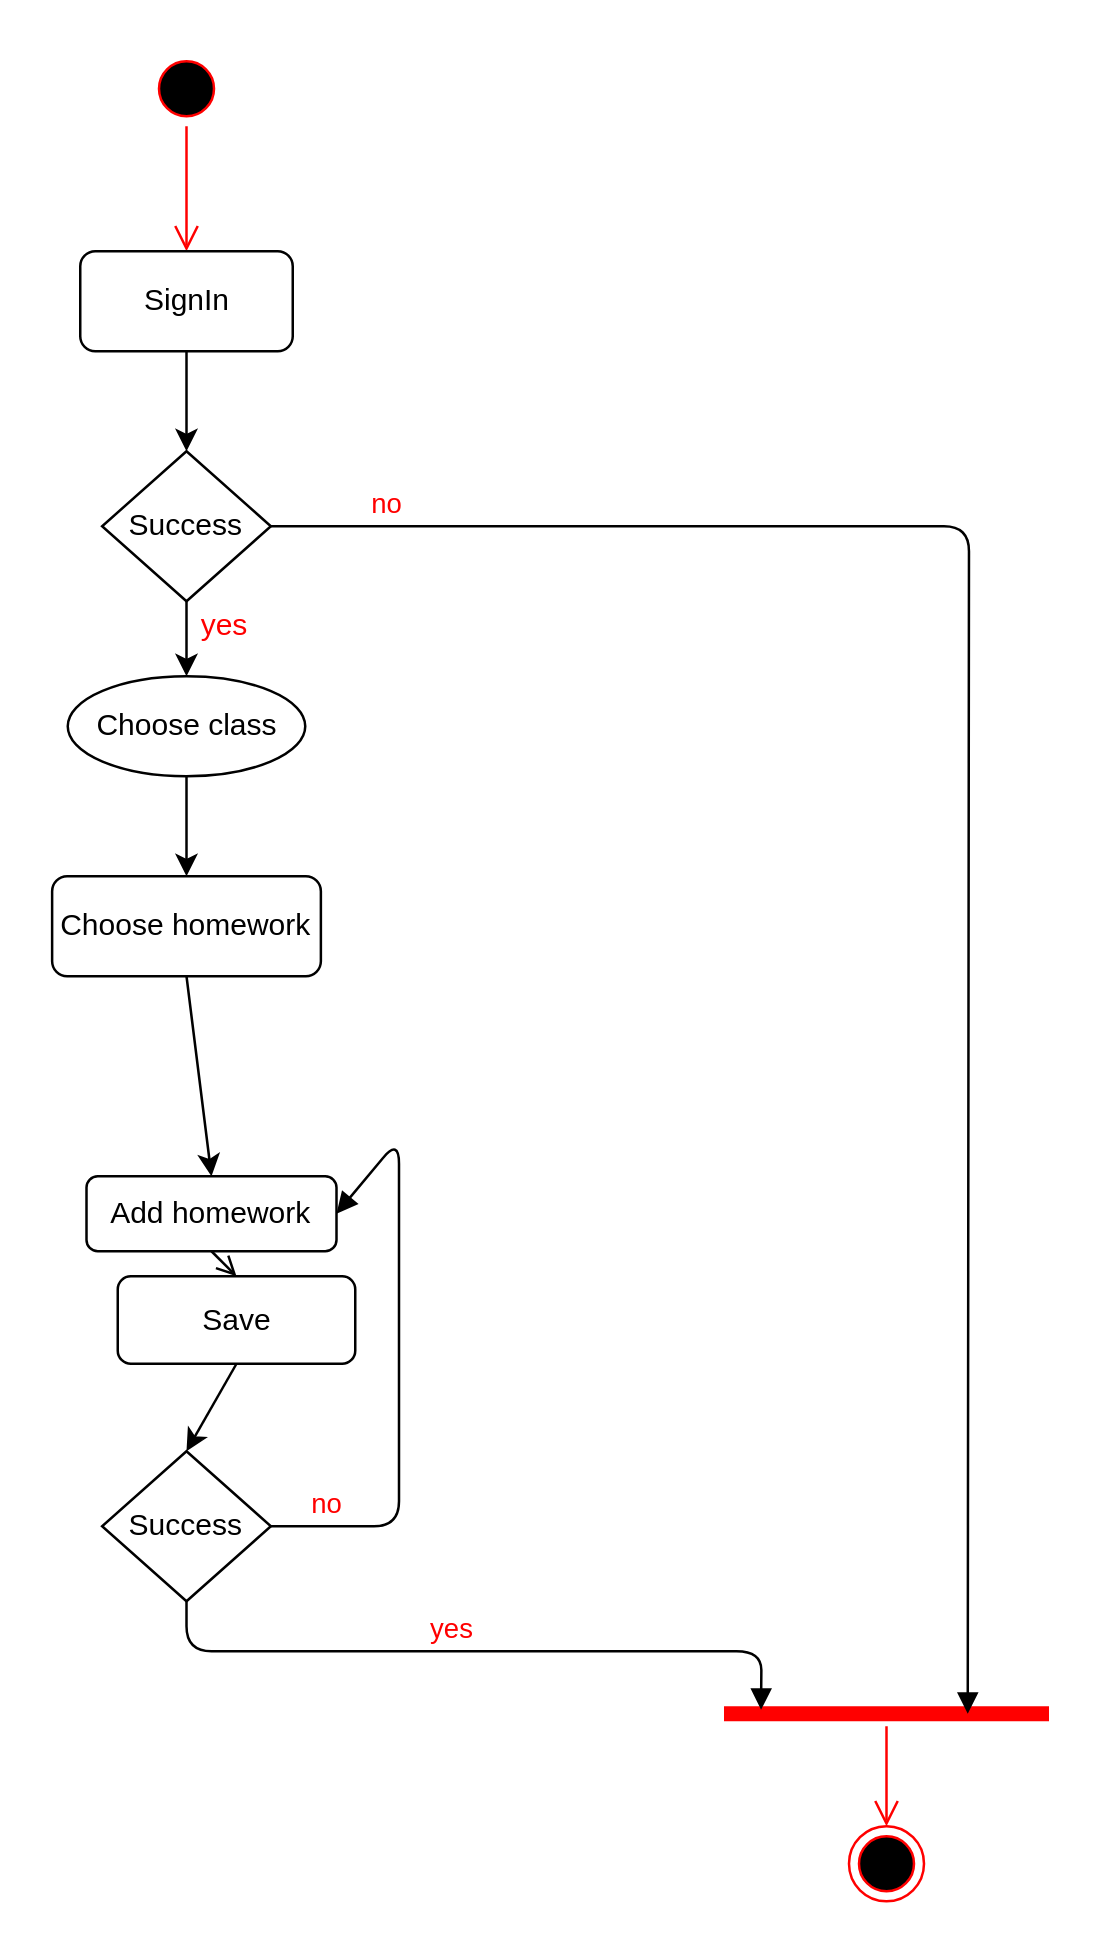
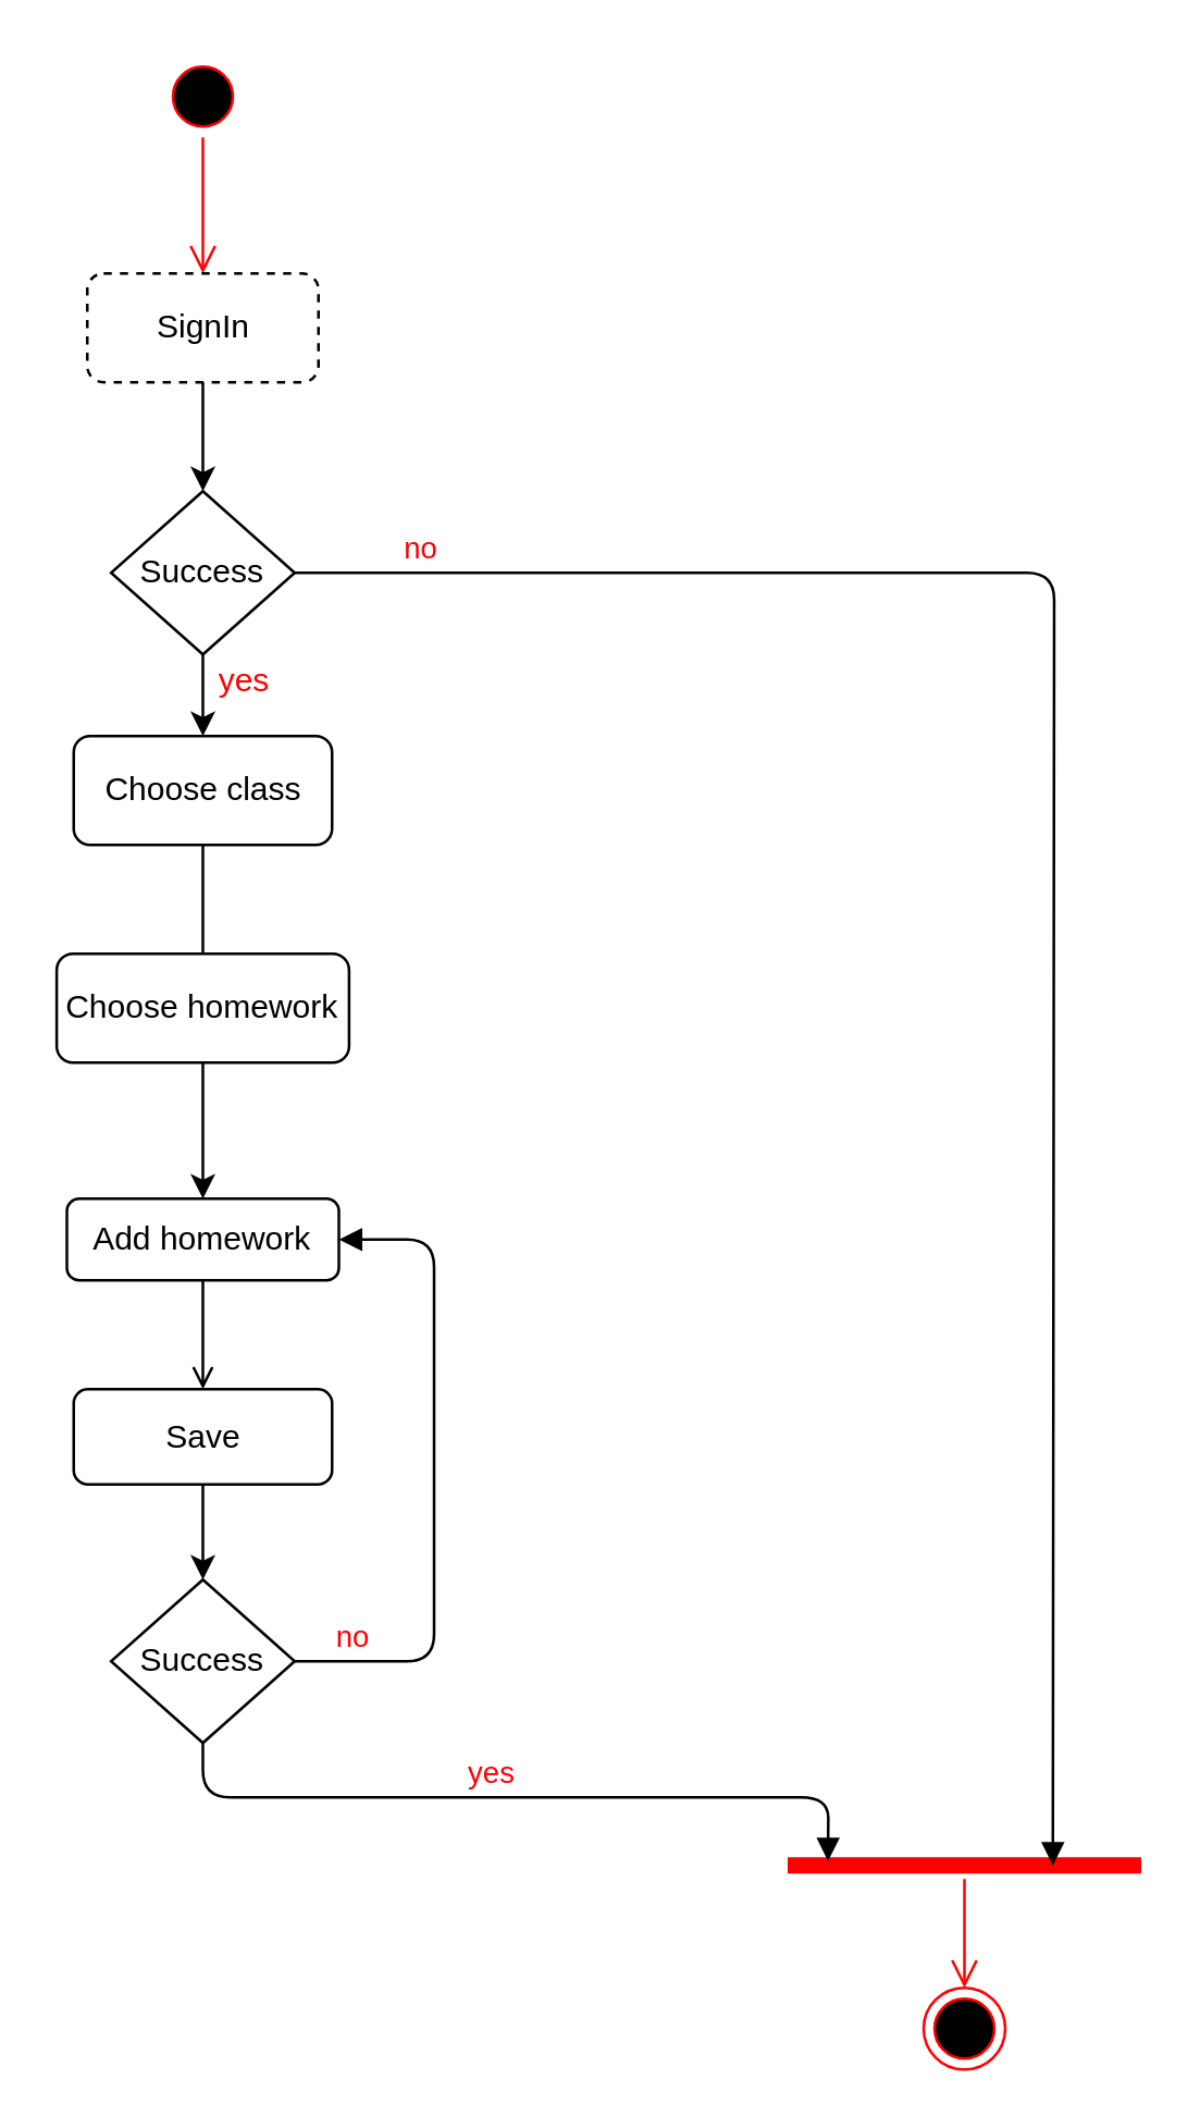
- <mxCell id="4" value="SignIn" style="rounded=1;whiteSpace=wrap;html=1;" parent="1" vertex="1"><mxGeometry x="31.5" y="100" width="85" height="40" as="geometry" /></mxCell>
+ <mxCell id="4" value="SignIn" style="rounded=1;whiteSpace=wrap;html=1;dashed=1;" parent="1" vertex="1"><mxGeometry x="31.5" y="100" width="85" height="40" as="geometry" /></mxCell>
- <mxCell id="7" value="Choose class" style="ellipse;whiteSpace=wrap;html=1;" parent="1" vertex="1"><mxGeometry x="26.5" y="270" width="95" height="40" as="geometry" /></mxCell>
+ <mxCell id="7" value="Choose class" style="rounded=1;whiteSpace=wrap;html=1;" parent="1" vertex="1"><mxGeometry x="26.5" y="270" width="95" height="40" as="geometry" /></mxCell>
- <mxCell id="22" value="" style="endArrow=classic;html=1;exitX=0.5;exitY=1;exitDx=0;exitDy=0;entryX=0.5;entryY=0;entryDx=0;entryDy=0;" edge="1" parent="1" source="7" target="21"><mxGeometry width="50" height="50" relative="1" as="geometry"><mxPoint x="299" y="400" as="sourcePoint" /><mxPoint x="349" y="350" as="targetPoint" /></mxGeometry></mxCell>
+ <mxCell id="22" value="" style="endArrow=none;html=1;exitX=0.5;exitY=1;exitDx=0;exitDy=0;entryX=0.5;entryY=0;entryDx=0;entryDy=0;" edge="1" parent="1" source="7" target="21"><mxGeometry width="50" height="50" relative="1" as="geometry"><mxPoint x="299" y="400" as="sourcePoint" /><mxPoint x="349" y="350" as="targetPoint" /></mxGeometry></mxCell>
- <mxCell id="9" value="Add homework" style="rounded=1;whiteSpace=wrap;html=1;" parent="1" vertex="1"><mxGeometry x="34" y="470" width="100" height="30" as="geometry" /></mxCell>
+ <mxCell id="9" value="Add homework" style="rounded=1;whiteSpace=wrap;html=1;" parent="1" vertex="1"><mxGeometry x="24" y="440" width="100" height="30" as="geometry" /></mxCell>
- <mxCell id="10" value="Save" style="rounded=1;whiteSpace=wrap;html=1;" parent="1" vertex="1"><mxGeometry x="46.5" y="510" width="95" height="35" as="geometry" /></mxCell>
+ <mxCell id="10" value="Save" style="rounded=1;whiteSpace=wrap;html=1;" parent="1" vertex="1"><mxGeometry x="26.5" y="510" width="95" height="35" as="geometry" /></mxCell>
